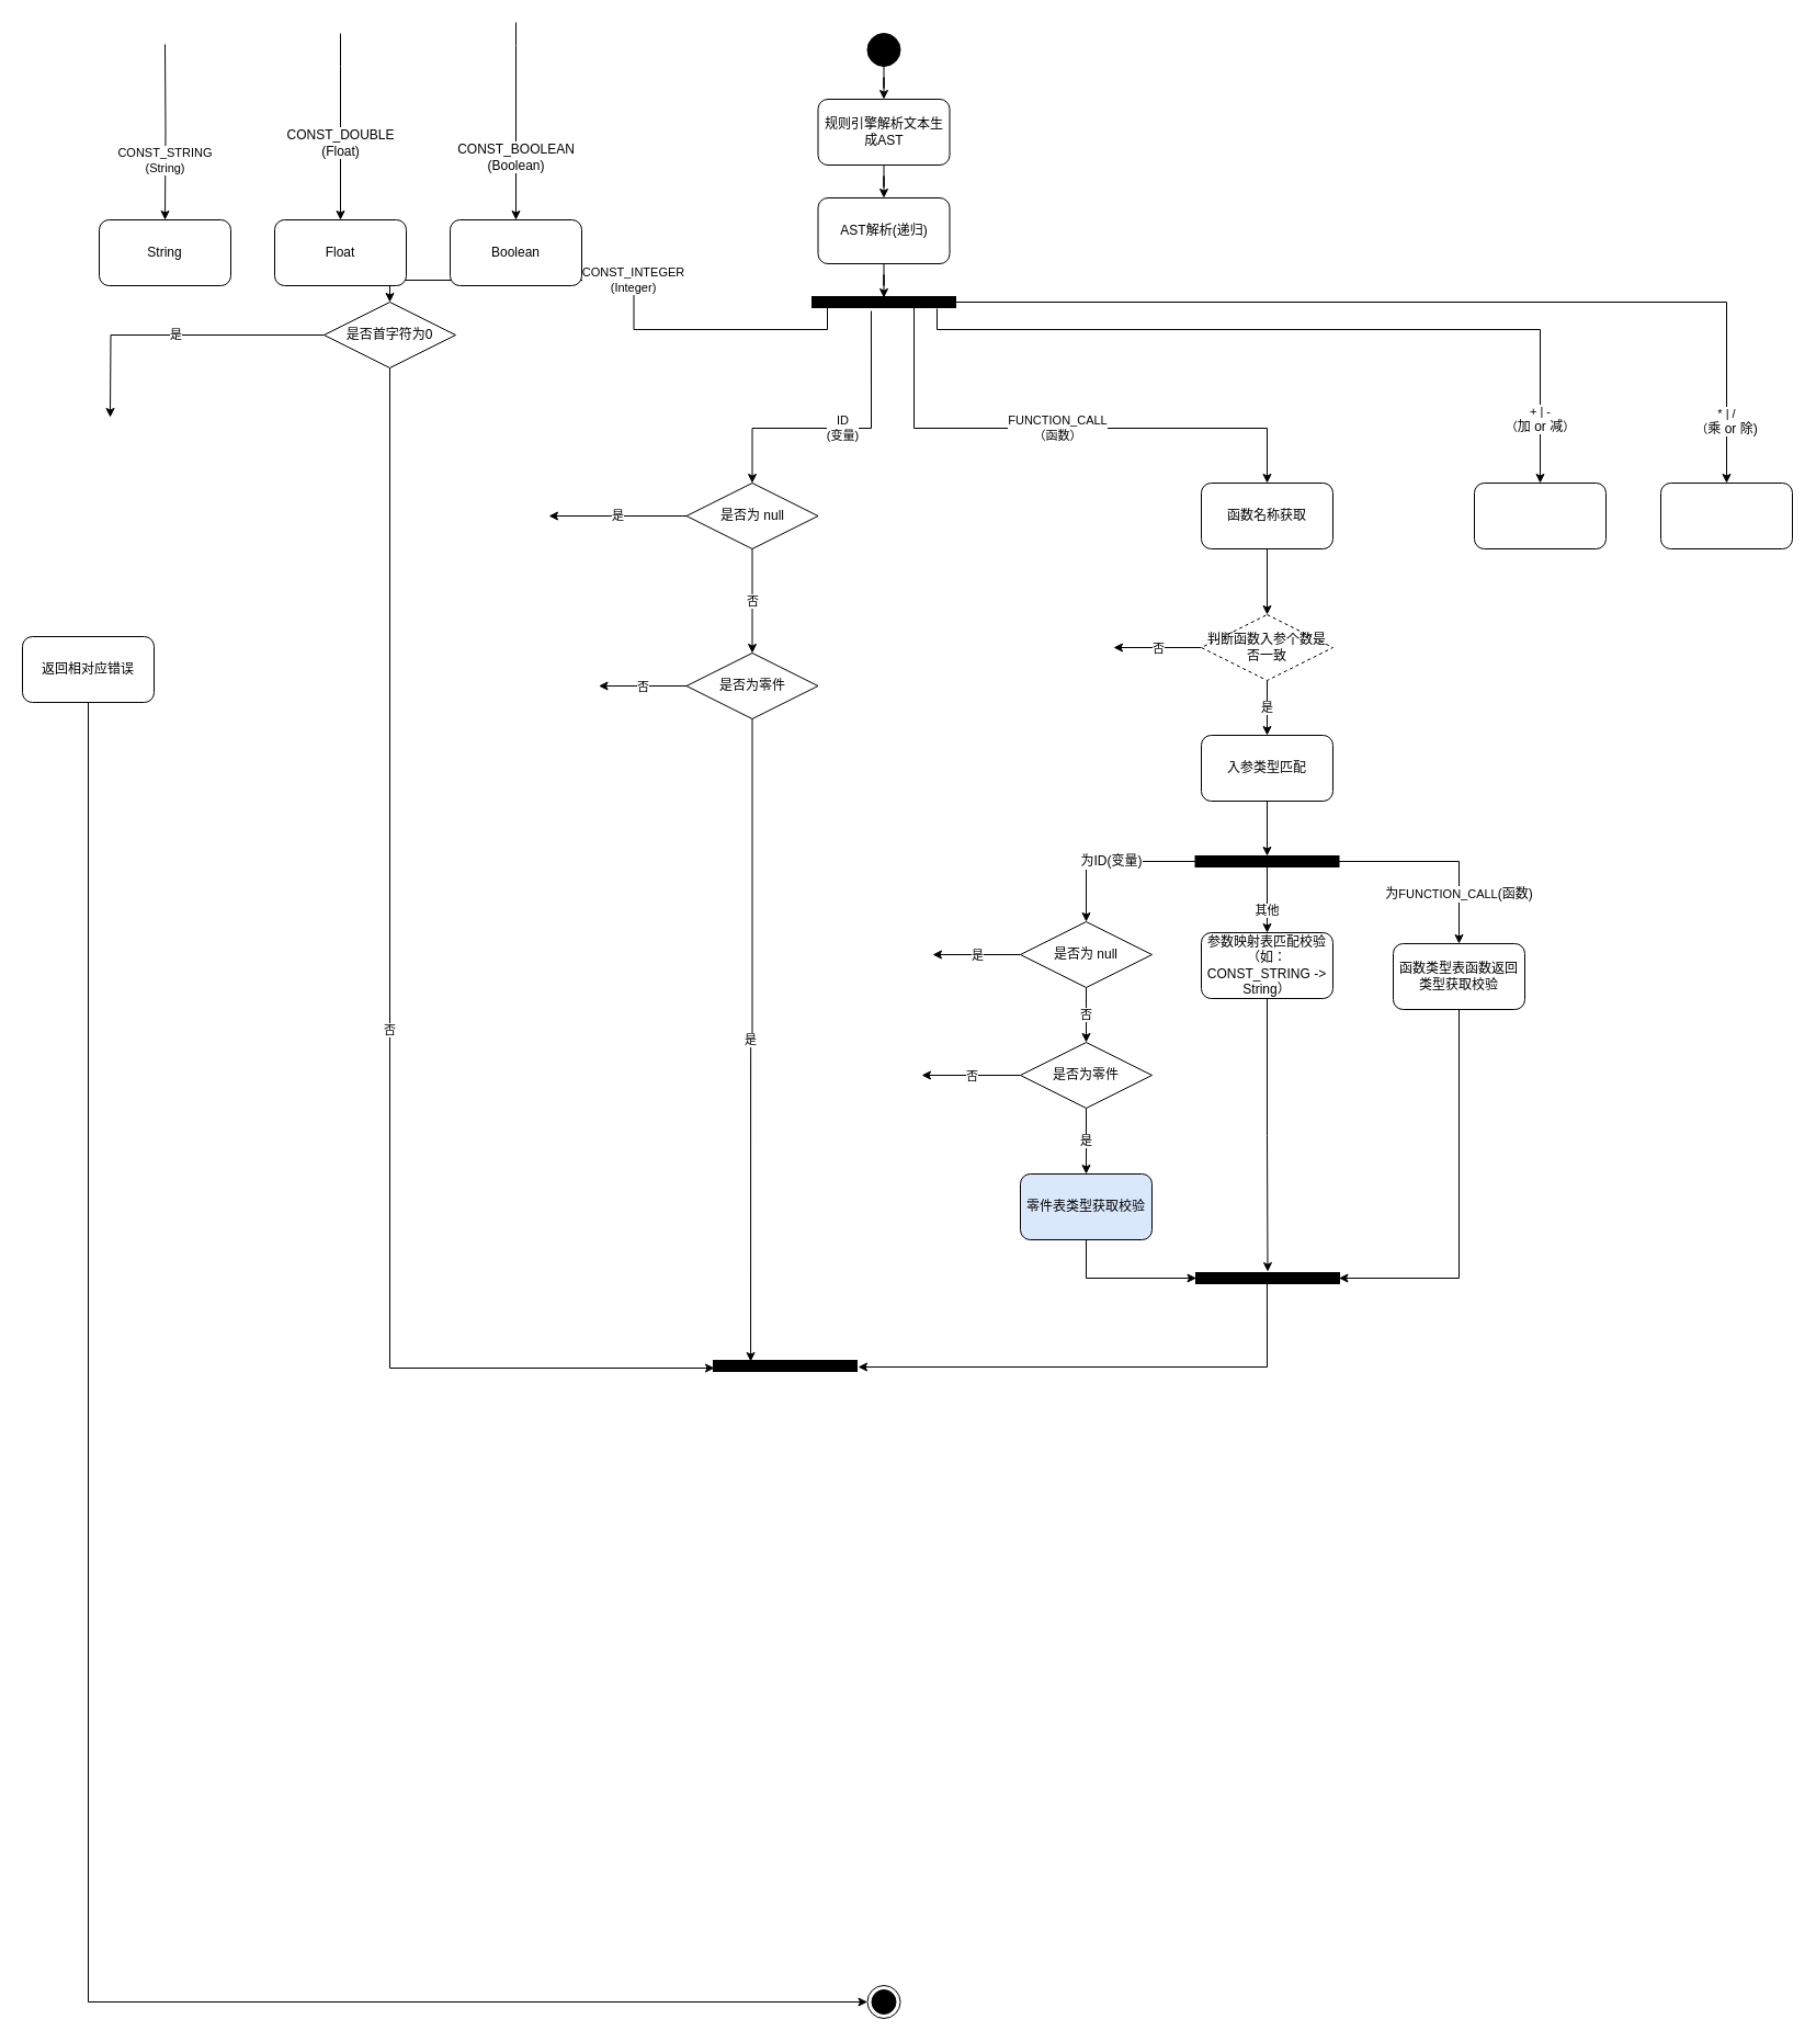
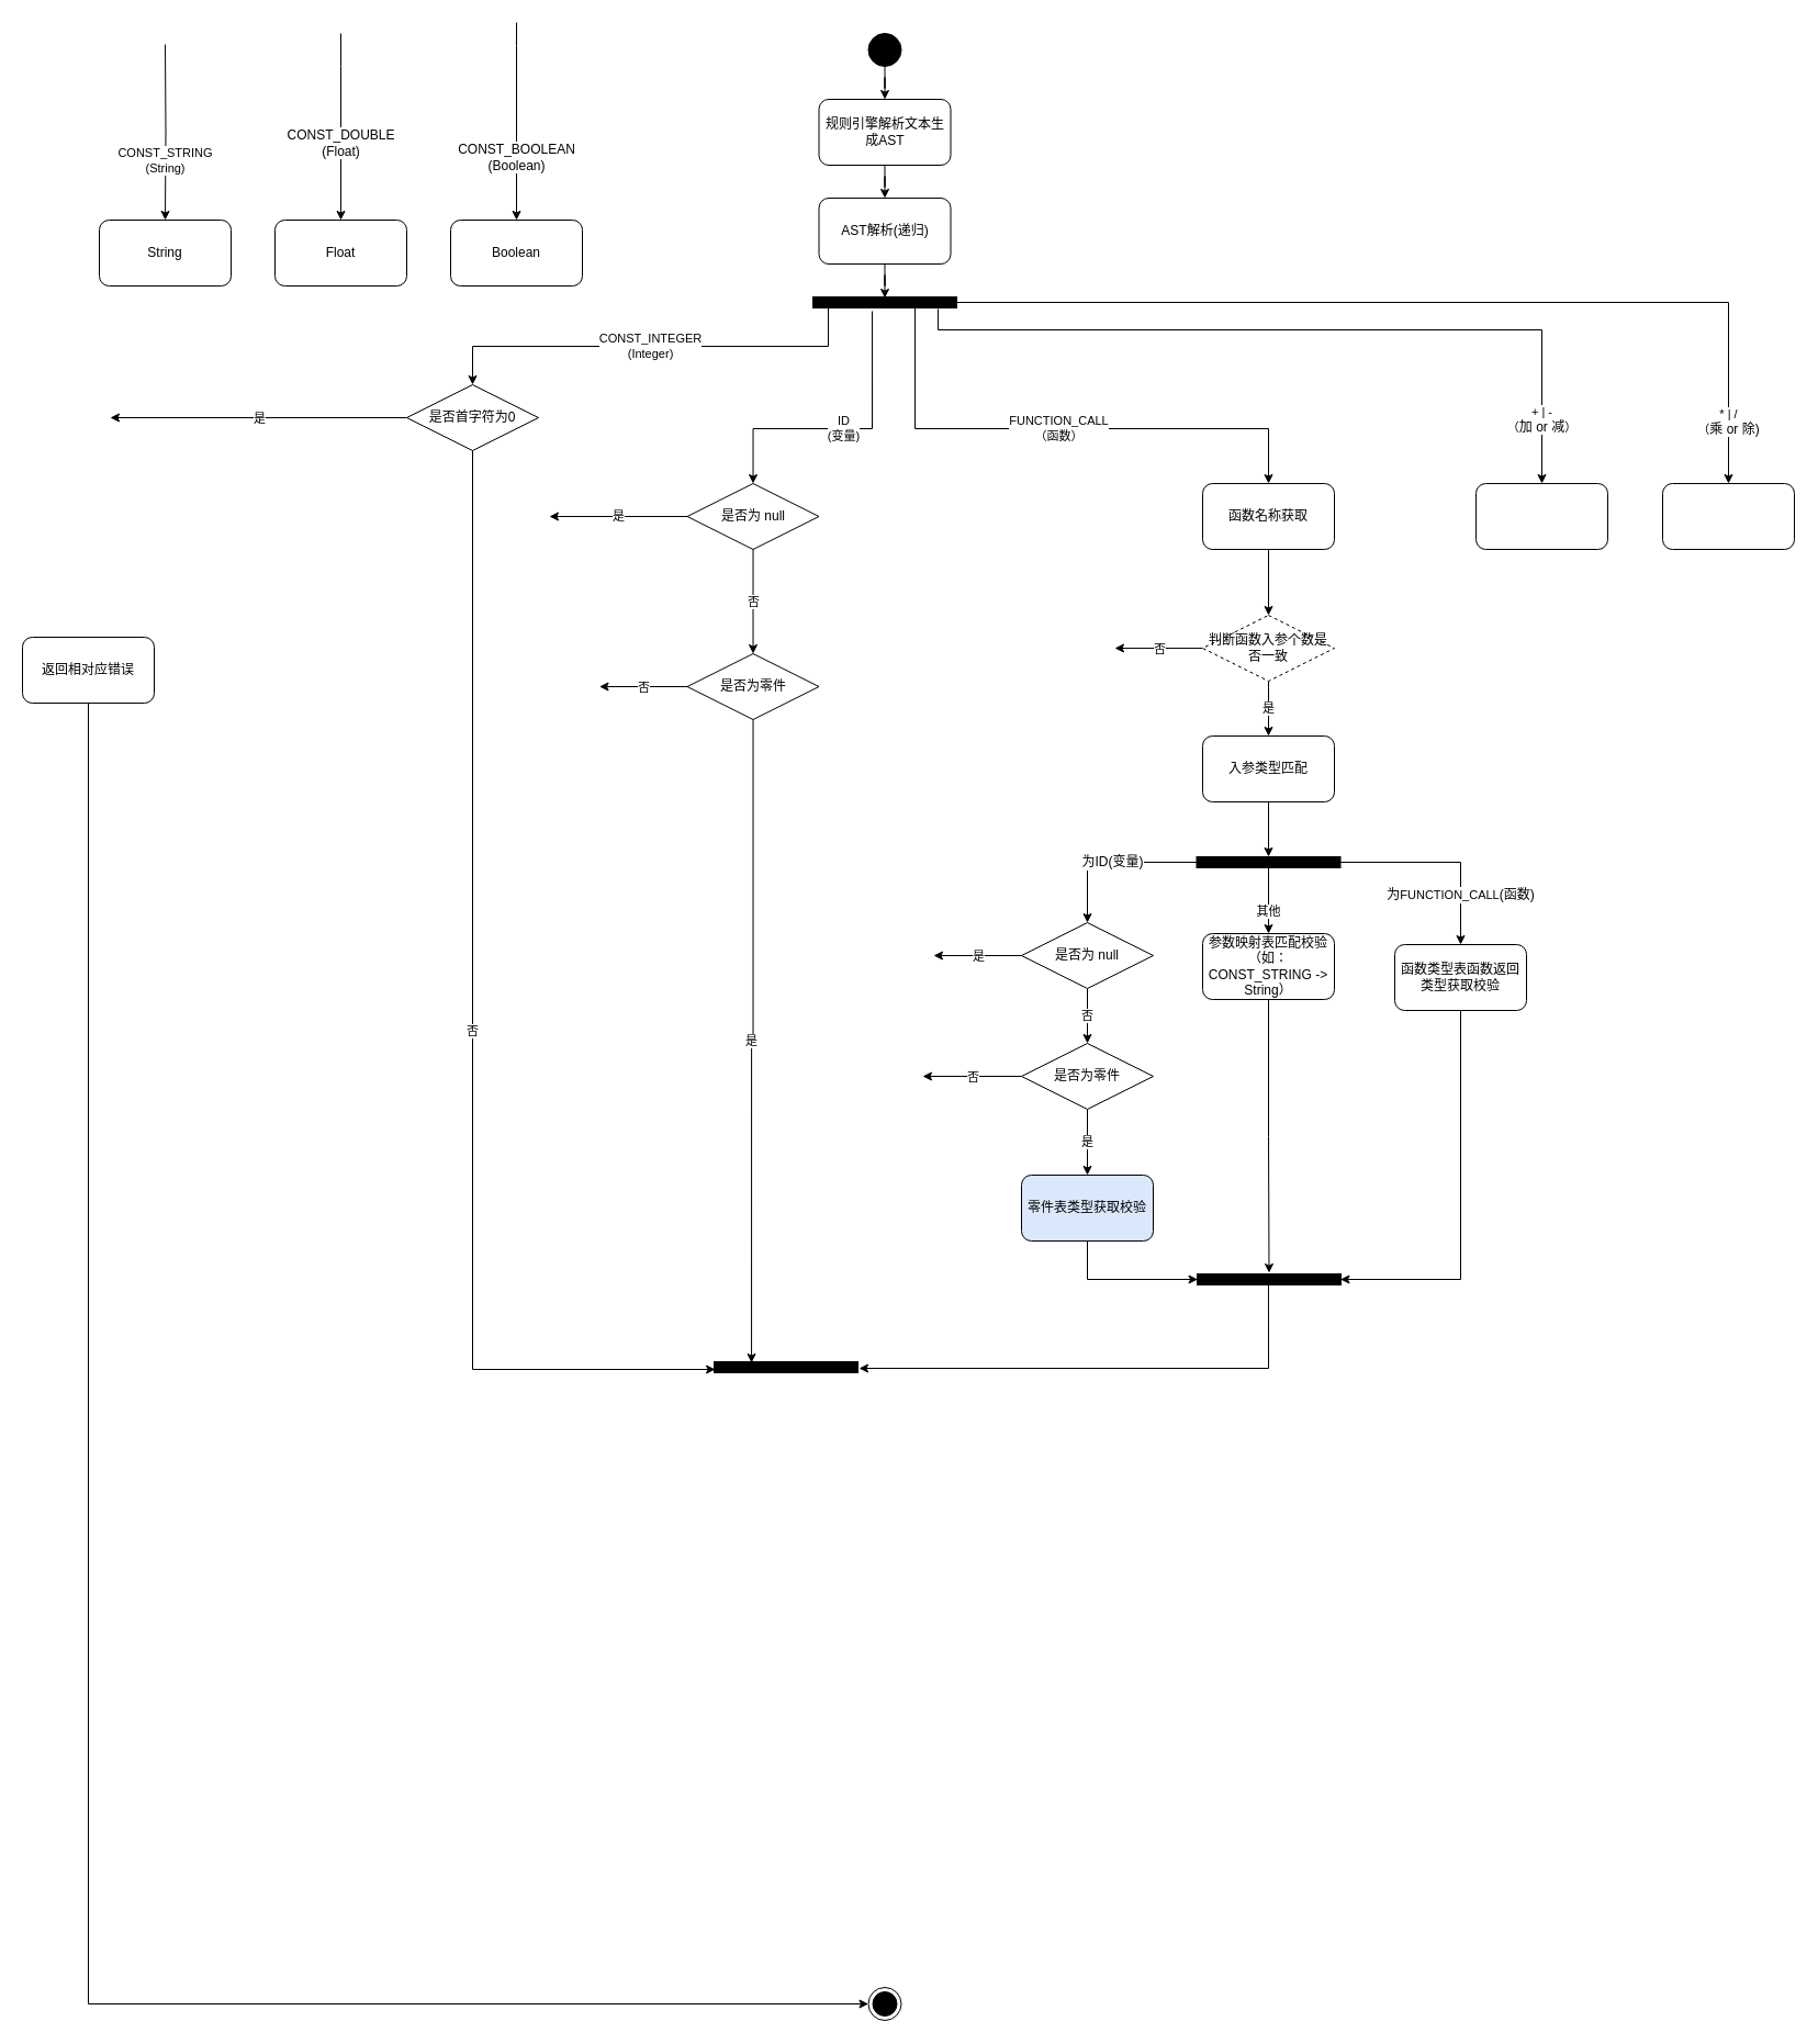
- <mxCell id="19" value="是否首字符为0" style="rhombus;whiteSpace=wrap;html=1;strokeColor=#000000;fillColor=#FFFFFF;" parent="1" vertex="1"><mxGeometry x="295" y="275" width="120" height="60" as="geometry" /></mxCell>
+ <mxCell id="19" value="是否首字符为0" style="rhombus;whiteSpace=wrap;html=1;strokeColor=#000000;fillColor=#FFFFFF;" parent="1" vertex="1"><mxGeometry x="370" y="350" width="120" height="60" as="geometry" /></mxCell>
